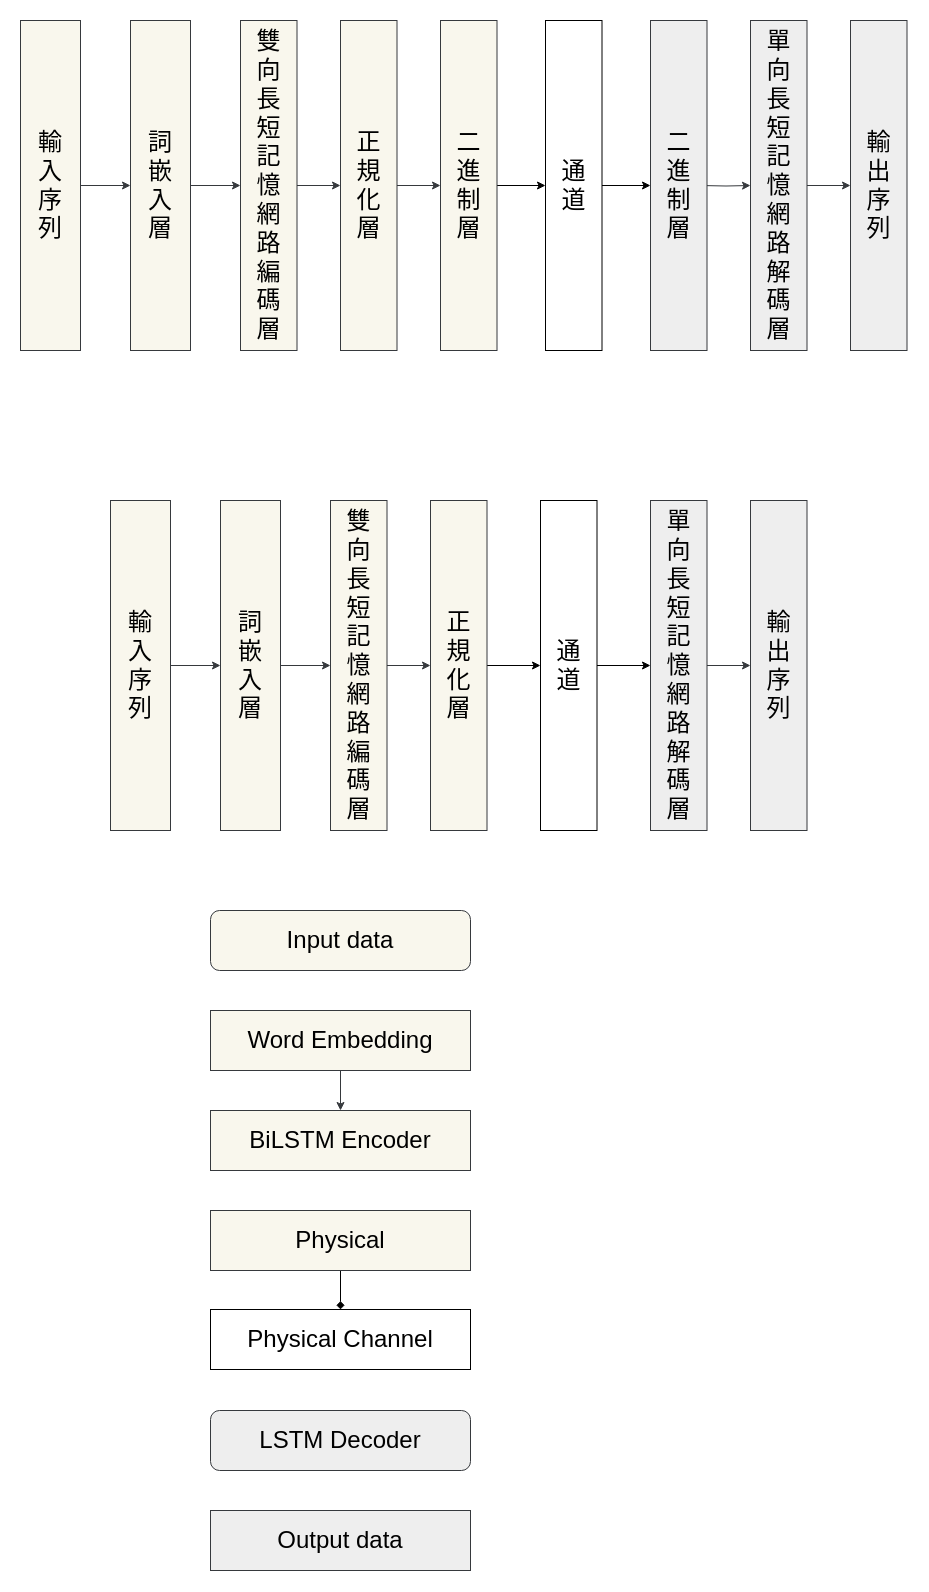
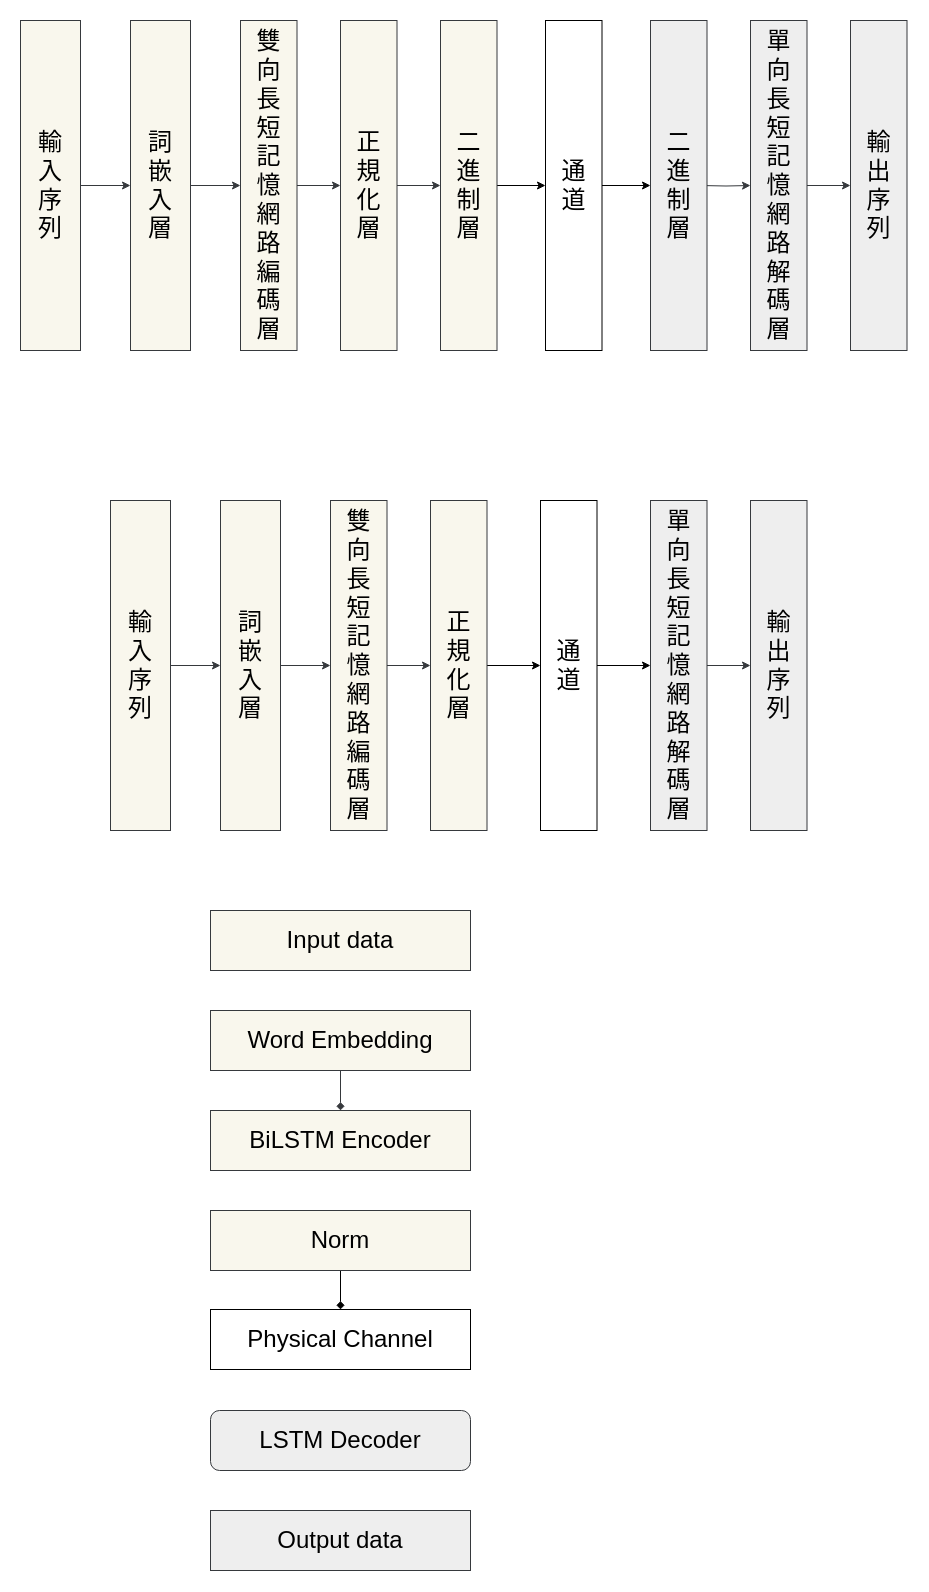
- <mxCell id="15" value="&lt;font style=&quot;font-size: 24px;&quot;&gt;Input data&lt;/font&gt;" style="whiteSpace=wrap;html=1;fillColor=#f9f7ed;strokeColor=#36393d;rounded=1;" vertex="1" parent="1"><mxGeometry x="210" y="910" width="260" height="60" as="geometry" /></mxCell>
+ <mxCell id="15" value="&lt;font style=&quot;font-size: 24px;&quot;&gt;Input data&lt;/font&gt;" style="rounded=0;whiteSpace=wrap;html=1;fillColor=#f9f7ed;strokeColor=#36393d;" vertex="1" parent="1"><mxGeometry x="210" y="910" width="260" height="60" as="geometry" /></mxCell>
- <mxCell id="16" value="" style="edgeStyle=orthogonalEdgeStyle;rounded=0;orthogonalLoop=1;jettySize=auto;html=1;fillColor=#f9f7ed;strokeColor=#36393d;" edge="1" parent="1" source="17" target="18"><mxGeometry relative="1" as="geometry" /></mxCell>
+ <mxCell id="16" value="" style="edgeStyle=orthogonalEdgeStyle;rounded=0;orthogonalLoop=1;jettySize=auto;html=1;fillColor=#f9f7ed;strokeColor=#36393d;endArrow=diamond;" edge="1" parent="1" source="17" target="18"><mxGeometry relative="1" as="geometry" /></mxCell>
- <mxCell id="20" value="&lt;font style=&quot;font-size: 24px;&quot;&gt;Physical&lt;/font&gt;" style="rounded=0;whiteSpace=wrap;html=1;fillColor=#f9f7ed;strokeColor=#36393d;" vertex="1" parent="1"><mxGeometry x="210" y="1210" width="260" height="60" as="geometry" /></mxCell>
+ <mxCell id="20" value="&lt;font style=&quot;font-size: 24px;&quot;&gt;Norm&lt;/font&gt;" style="rounded=0;whiteSpace=wrap;html=1;fillColor=#f9f7ed;strokeColor=#36393d;" vertex="1" parent="1"><mxGeometry x="210" y="1210" width="260" height="60" as="geometry" /></mxCell>
